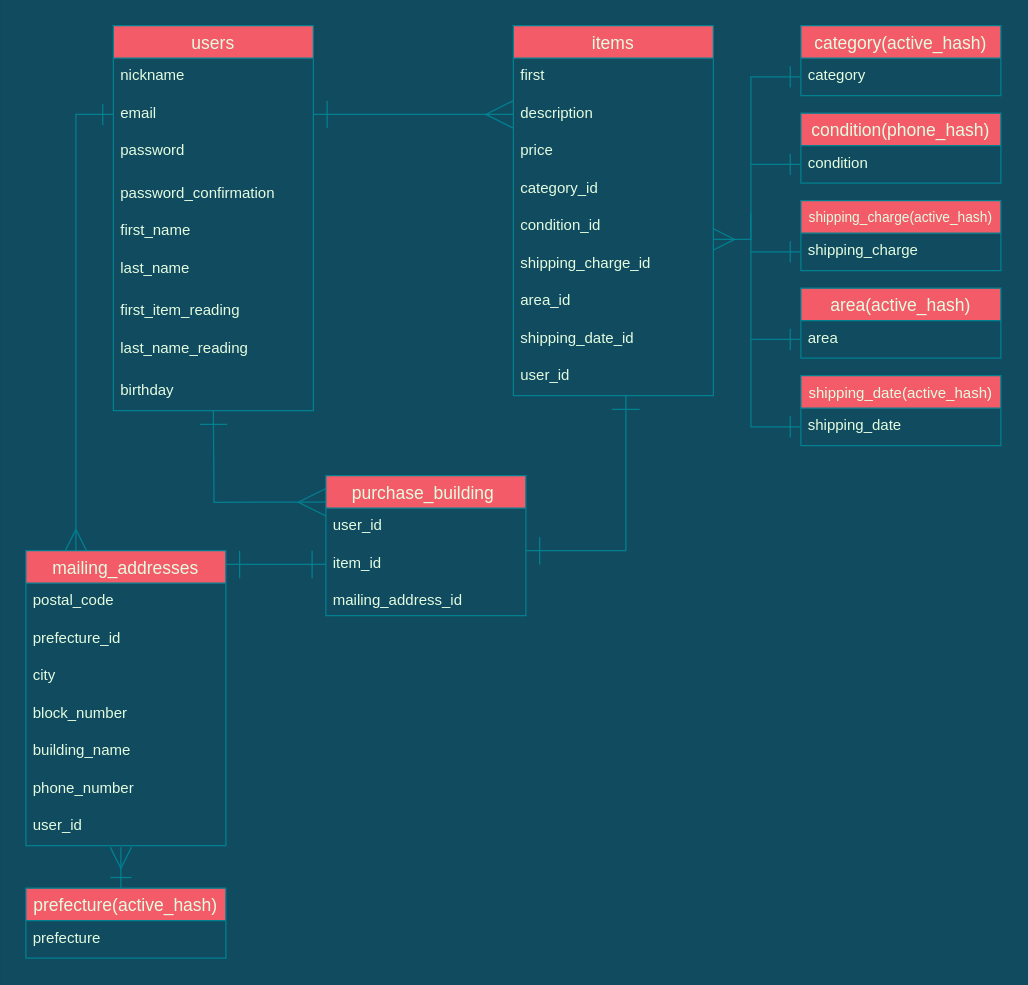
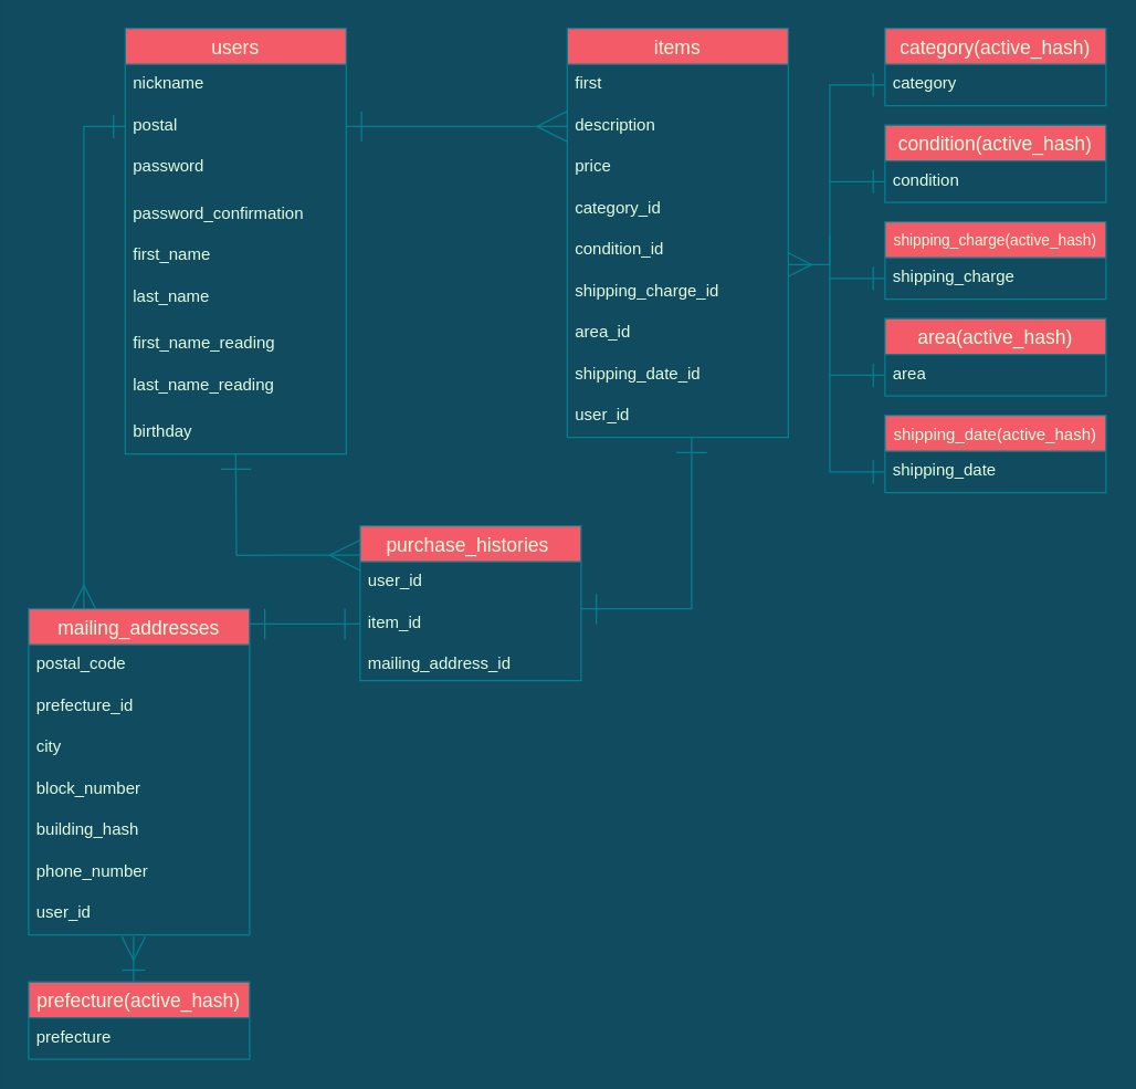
- <mxCell id="4" value="email" style="text;strokeColor=none;fillColor=none;spacingLeft=4;spacingRight=4;overflow=hidden;rotatable=0;points=[[0,0.5],[1,0.5]];portConstraint=eastwest;fontSize=12;fontColor=#E4FDE1;" parent="2" vertex="1"><mxGeometry y="56" width="160" height="30" as="geometry" /></mxCell>
+ <mxCell id="4" value="postal" style="text;strokeColor=none;fillColor=none;spacingLeft=4;spacingRight=4;overflow=hidden;rotatable=0;points=[[0,0.5],[1,0.5]];portConstraint=eastwest;fontSize=12;fontColor=#E4FDE1;" parent="2" vertex="1"><mxGeometry y="56" width="160" height="30" as="geometry" /></mxCell>
- <mxCell id="47" value="condition(phone_hash)" style="swimlane;fontStyle=0;childLayout=stackLayout;horizontal=1;startSize=26;horizontalStack=0;resizeParent=1;resizeParentMax=0;resizeLast=0;collapsible=1;marginBottom=0;align=center;fontSize=14;rounded=0;sketch=0;fillColor=#F45B69;strokeColor=#028090;fontColor=#E4FDE1;" parent="1" vertex="1"><mxGeometry x="640" y="90" width="160" height="56" as="geometry" /></mxCell>
+ <mxCell id="47" value="condition(active_hash)" style="swimlane;fontStyle=0;childLayout=stackLayout;horizontal=1;startSize=26;horizontalStack=0;resizeParent=1;resizeParentMax=0;resizeLast=0;collapsible=1;marginBottom=0;align=center;fontSize=14;rounded=0;sketch=0;fillColor=#F45B69;strokeColor=#028090;fontColor=#E4FDE1;" parent="1" vertex="1"><mxGeometry x="640" y="90" width="160" height="56" as="geometry" /></mxCell>
- <mxCell id="9" value="first_item_reading" style="text;strokeColor=none;fillColor=none;spacingLeft=4;spacingRight=4;overflow=hidden;rotatable=0;points=[[0,0.5],[1,0.5]];portConstraint=eastwest;fontSize=12;fontColor=#E4FDE1;" parent="2" vertex="1"><mxGeometry y="214" width="160" height="30" as="geometry" /></mxCell>
+ <mxCell id="9" value="first_name_reading" style="text;strokeColor=none;fillColor=none;spacingLeft=4;spacingRight=4;overflow=hidden;rotatable=0;points=[[0,0.5],[1,0.5]];portConstraint=eastwest;fontSize=12;fontColor=#E4FDE1;" parent="2" vertex="1"><mxGeometry y="214" width="160" height="30" as="geometry" /></mxCell>
- <mxCell id="22" value="purchase_building " style="swimlane;fontStyle=0;childLayout=stackLayout;horizontal=1;startSize=26;horizontalStack=0;resizeParent=1;resizeParentMax=0;resizeLast=0;collapsible=1;marginBottom=0;align=center;fontSize=14;fillColor=#F45B69;strokeColor=#028090;fontColor=#E4FDE1;" parent="1" vertex="1"><mxGeometry x="260" y="380" width="160" height="112" as="geometry" /></mxCell>
+ <mxCell id="22" value="purchase_histories " style="swimlane;fontStyle=0;childLayout=stackLayout;horizontal=1;startSize=26;horizontalStack=0;resizeParent=1;resizeParentMax=0;resizeLast=0;collapsible=1;marginBottom=0;align=center;fontSize=14;fillColor=#F45B69;strokeColor=#028090;fontColor=#E4FDE1;" parent="1" vertex="1"><mxGeometry x="260" y="380" width="160" height="112" as="geometry" /></mxCell>
- <mxCell id="31" value="building_name" style="text;strokeColor=none;fillColor=none;spacingLeft=4;spacingRight=4;overflow=hidden;rotatable=0;points=[[0,0.5],[1,0.5]];portConstraint=eastwest;fontSize=12;fontColor=#E4FDE1;" parent="26" vertex="1"><mxGeometry y="146" width="160" height="30" as="geometry" /></mxCell>
+ <mxCell id="31" value="building_hash" style="text;strokeColor=none;fillColor=none;spacingLeft=4;spacingRight=4;overflow=hidden;rotatable=0;points=[[0,0.5],[1,0.5]];portConstraint=eastwest;fontSize=12;fontColor=#E4FDE1;" parent="26" vertex="1"><mxGeometry y="146" width="160" height="30" as="geometry" /></mxCell>
